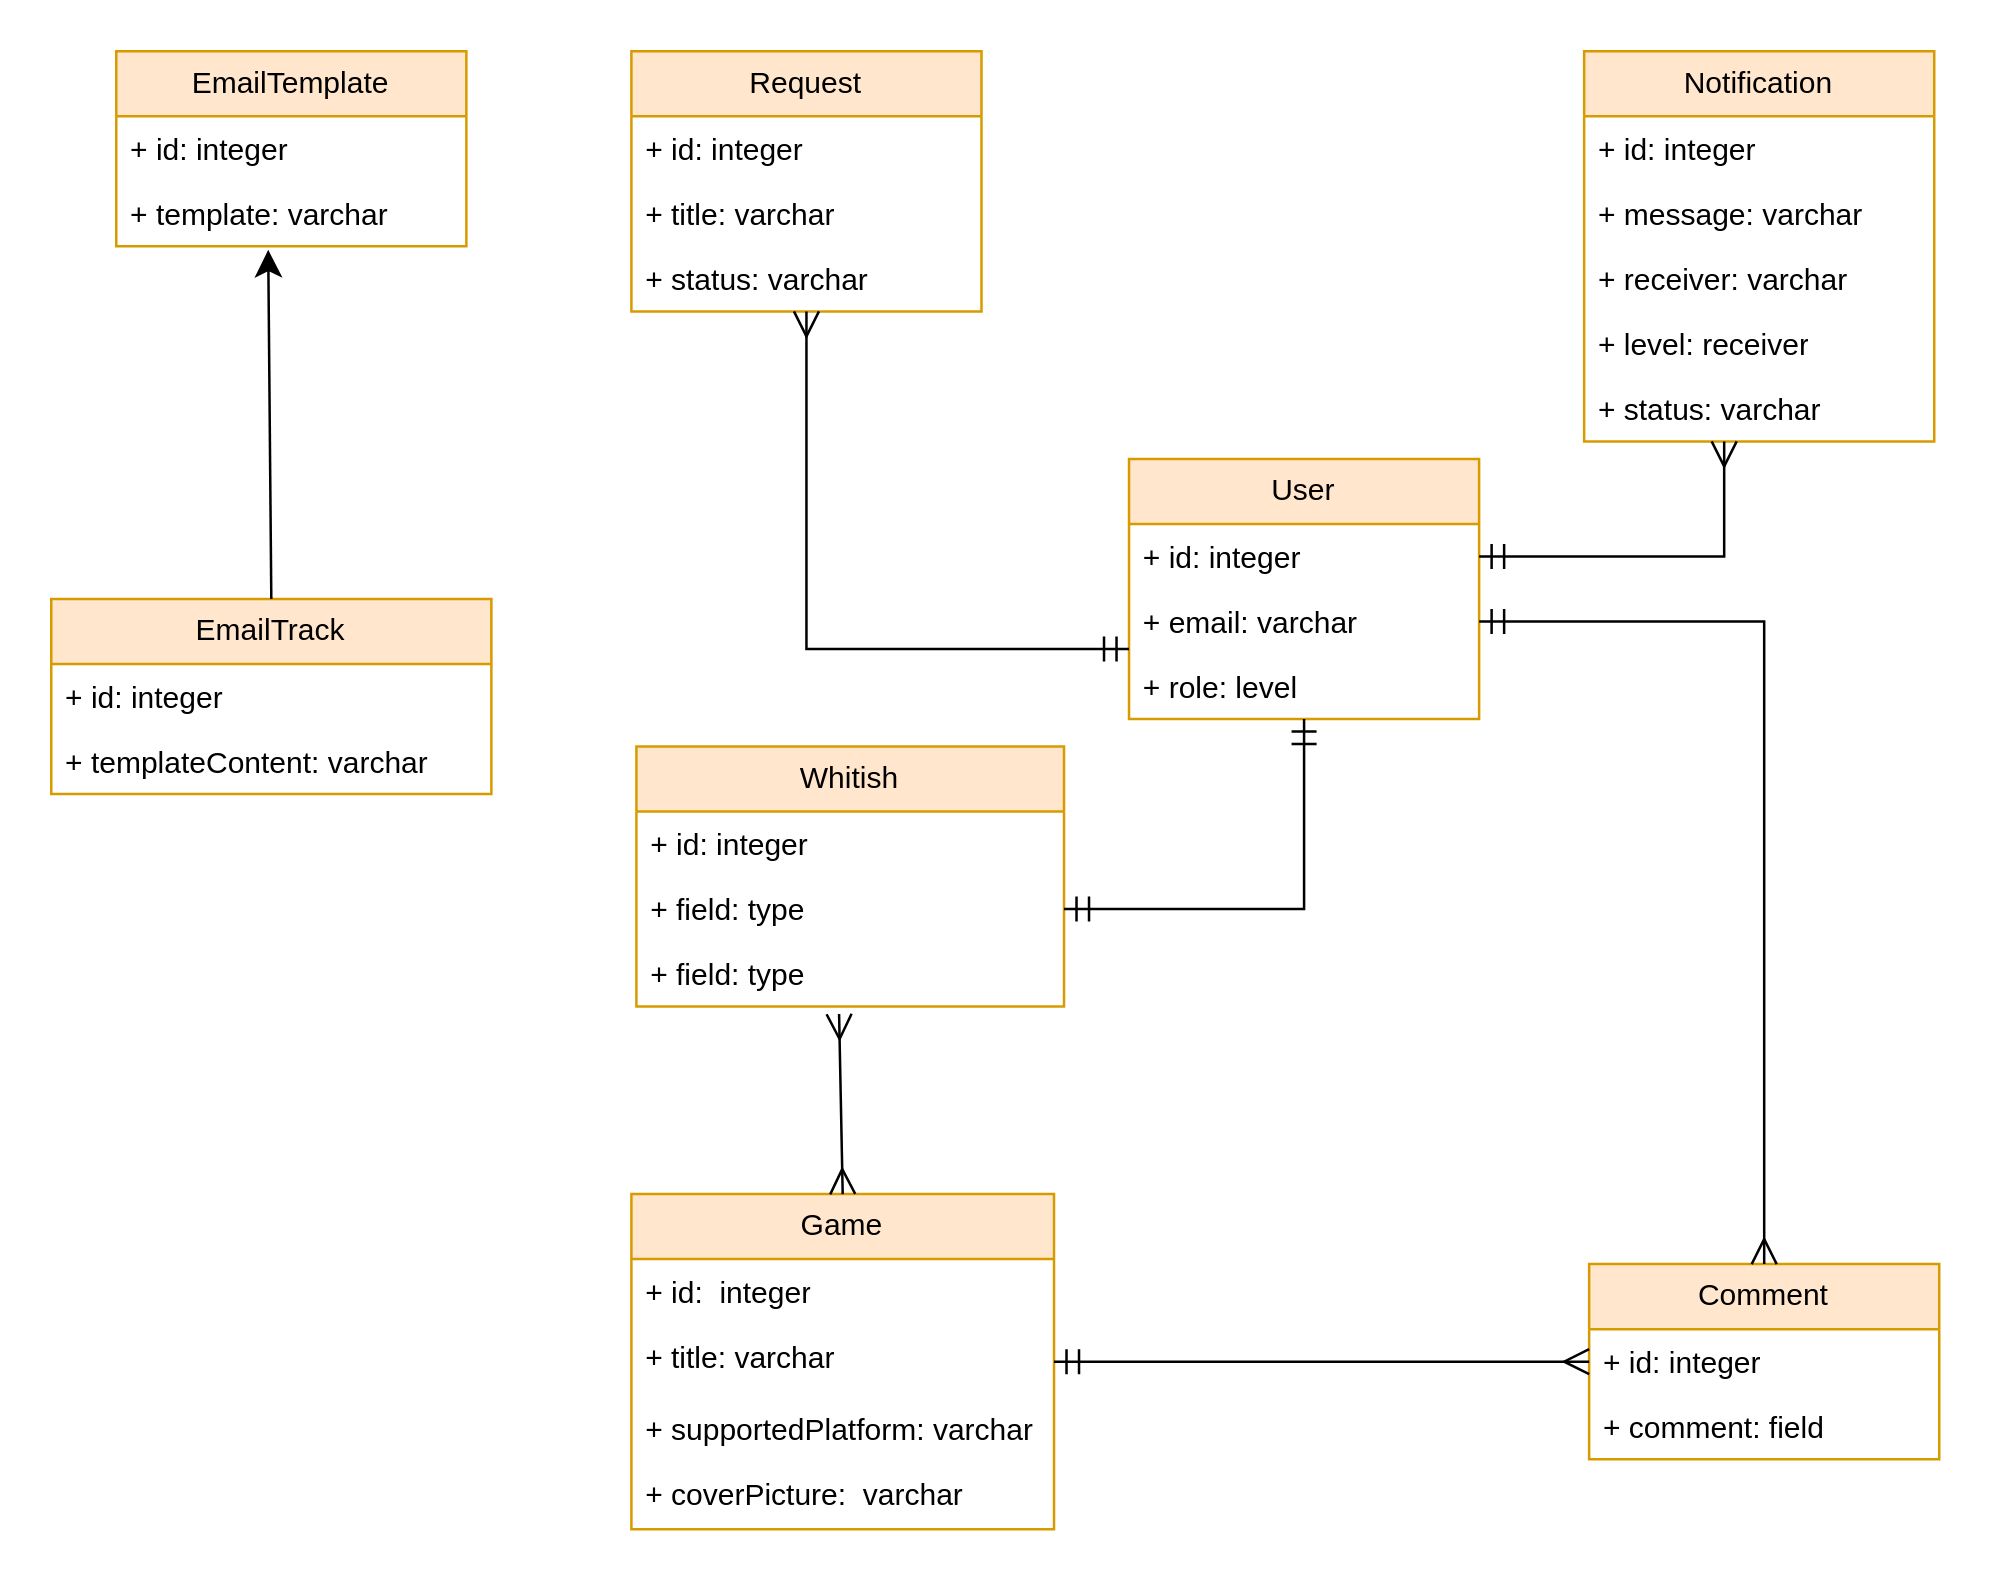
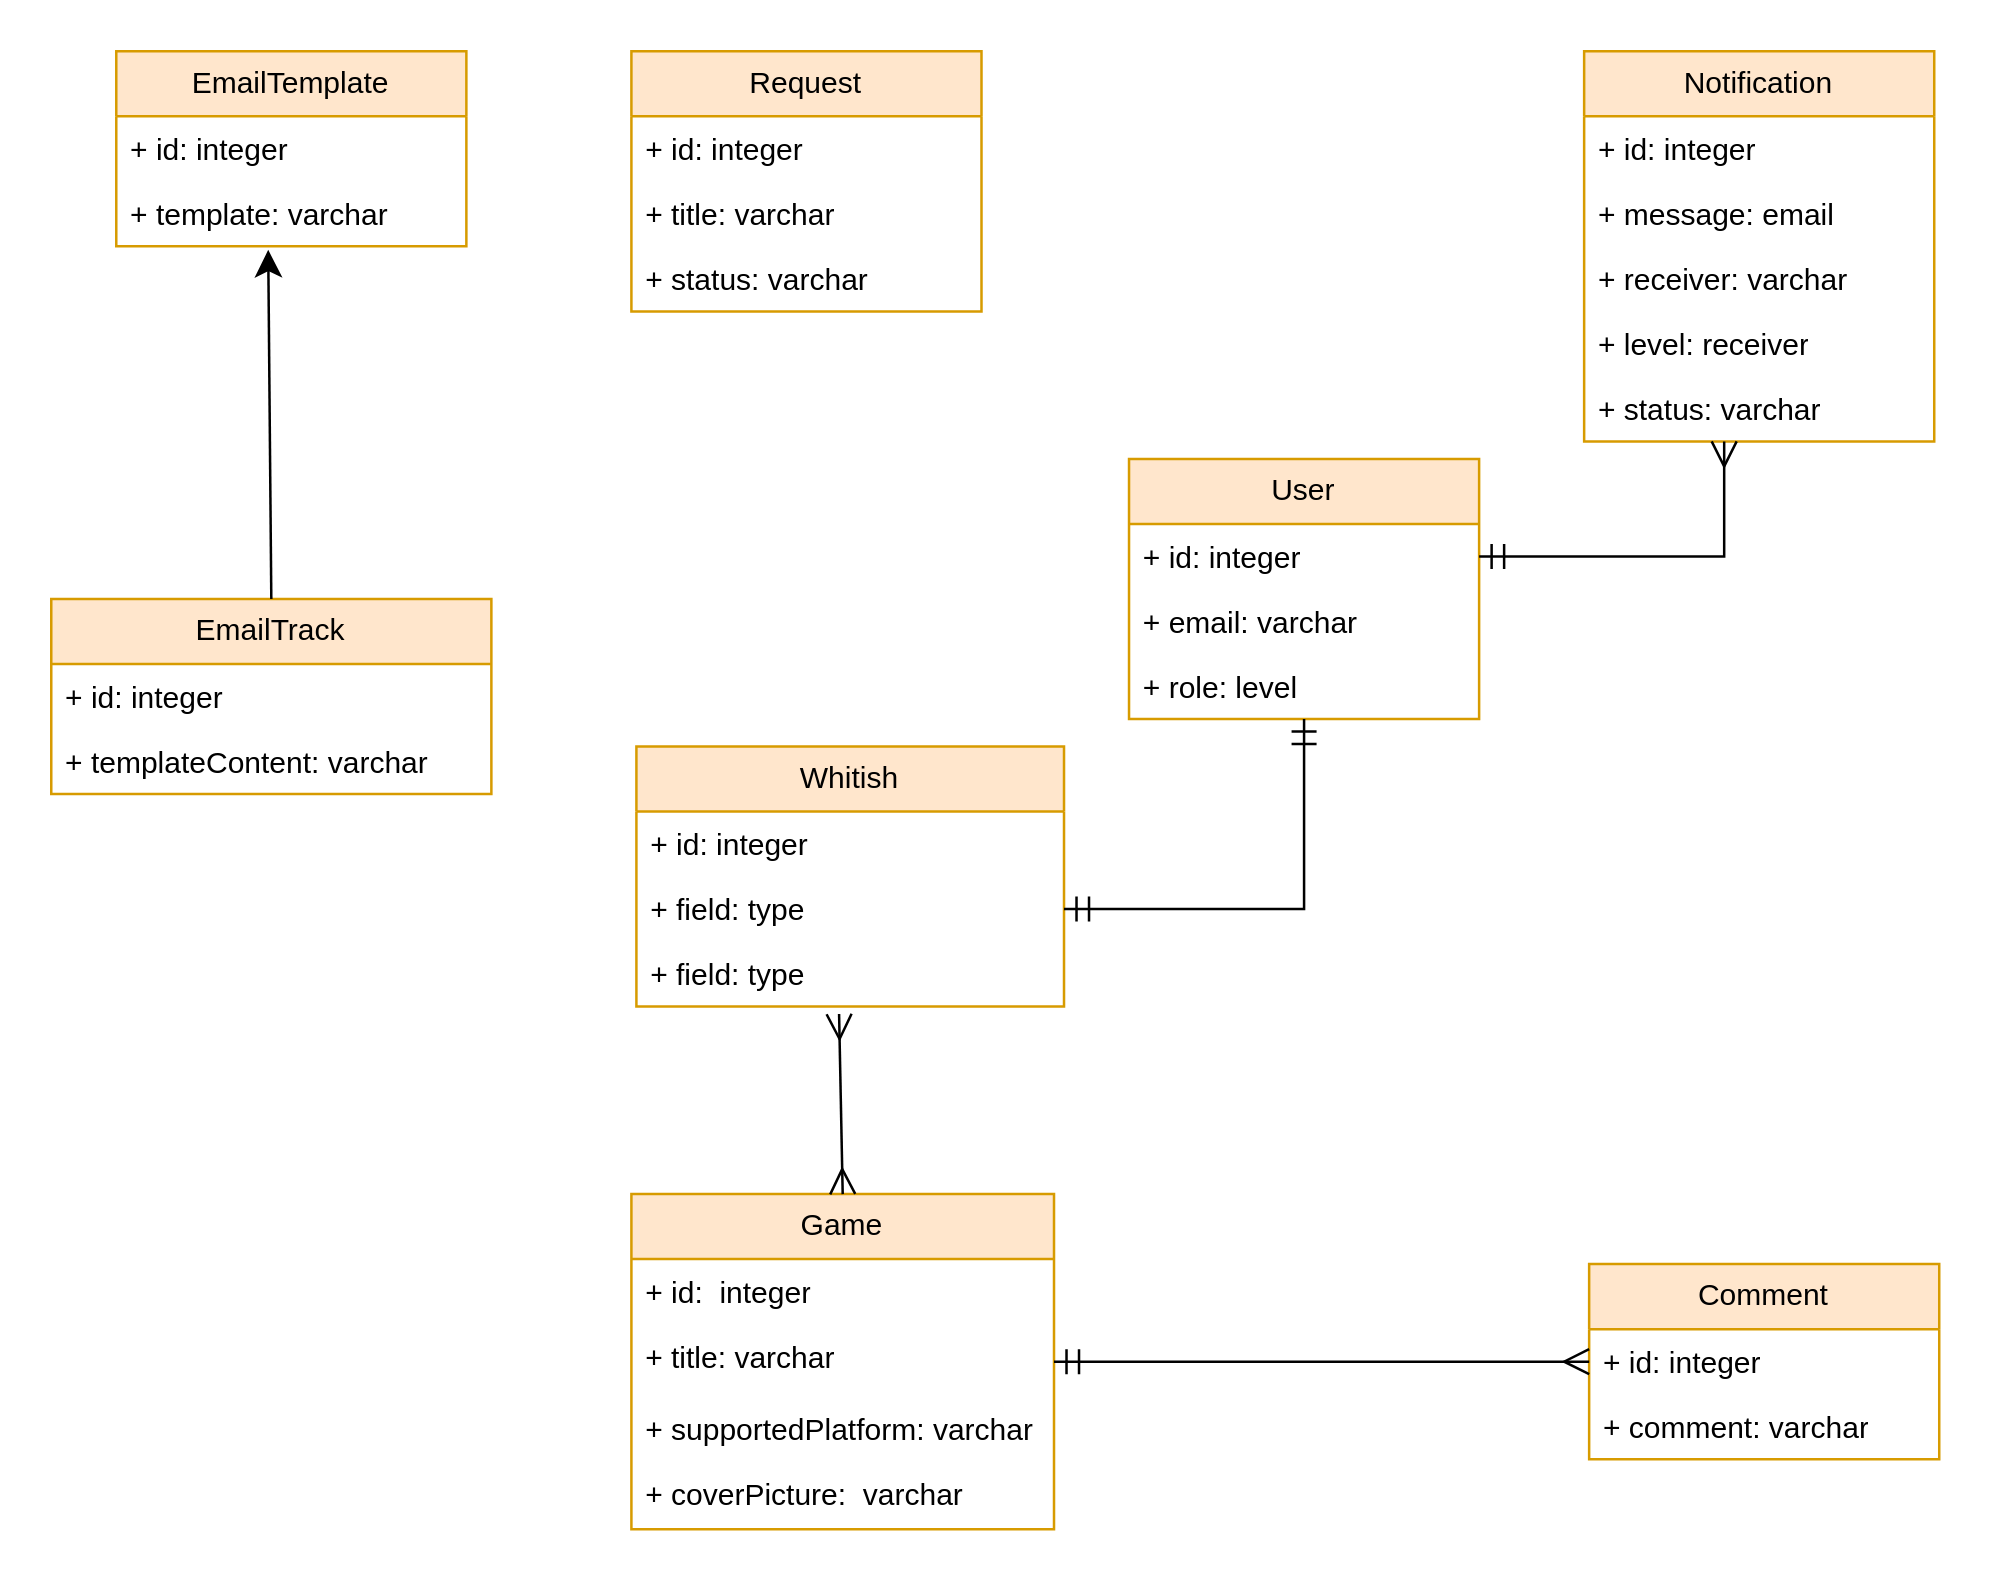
- <mxCell id="20" value="+ message: varchar" style="text;strokeColor=none;fillColor=none;align=left;verticalAlign=top;spacingLeft=4;spacingRight=4;overflow=hidden;rotatable=0;points=[[0,0.5],[1,0.5]];portConstraint=eastwest;whiteSpace=wrap;html=1;" parent="18" vertex="1"><mxGeometry y="52" width="140" height="26" as="geometry" /></mxCell>
+ <mxCell id="20" value="+ message: email" style="text;strokeColor=none;fillColor=none;align=left;verticalAlign=top;spacingLeft=4;spacingRight=4;overflow=hidden;rotatable=0;points=[[0,0.5],[1,0.5]];portConstraint=eastwest;whiteSpace=wrap;html=1;" parent="18" vertex="1"><mxGeometry y="52" width="140" height="26" as="geometry" /></mxCell>
- <mxCell id="29" value="" style="endArrow=ERmany;html=1;rounded=0;fontSize=12;startSize=8;endSize=8;edgeStyle=orthogonalEdgeStyle;entryX=0.5;entryY=1;entryDx=0;entryDy=0;exitX=0;exitY=-0.077;exitDx=0;exitDy=0;exitPerimeter=0;startArrow=ERmandOne;startFill=0;endFill=0;" parent="1" source="28" target="14" edge="1"><mxGeometry width="50" height="50" relative="1" as="geometry"><mxPoint x="473" y="438" as="sourcePoint" /><mxPoint x="523" y="388" as="targetPoint" /></mxGeometry></mxCell>
- <mxCell id="30" value="" style="endArrow=ERmany;startArrow=ERmandOne;html=1;rounded=0;fontSize=12;startSize=8;endSize=8;edgeStyle=orthogonalEdgeStyle;entryX=0.5;entryY=0;entryDx=0;entryDy=0;exitX=1;exitY=0.5;exitDx=0;exitDy=0;startFill=0;endFill=0;" parent="1" source="27" target="11" edge="1"><mxGeometry width="50" height="50" relative="1" as="geometry"><mxPoint x="637" y="285" as="sourcePoint" /><mxPoint x="705" y="258" as="targetPoint" /></mxGeometry></mxCell>
- <mxCell id="13" value="+ comment: field" style="text;strokeColor=none;fillColor=none;align=left;verticalAlign=top;spacingLeft=4;spacingRight=4;overflow=hidden;rotatable=0;points=[[0,0.5],[1,0.5]];portConstraint=eastwest;whiteSpace=wrap;html=1;" parent="11" vertex="1"><mxGeometry y="52" width="140" height="26" as="geometry" /></mxCell>
+ <mxCell id="13" value="+ comment: varchar" style="text;strokeColor=none;fillColor=none;align=left;verticalAlign=top;spacingLeft=4;spacingRight=4;overflow=hidden;rotatable=0;points=[[0,0.5],[1,0.5]];portConstraint=eastwest;whiteSpace=wrap;html=1;" parent="11" vertex="1"><mxGeometry y="52" width="140" height="26" as="geometry" /></mxCell>
